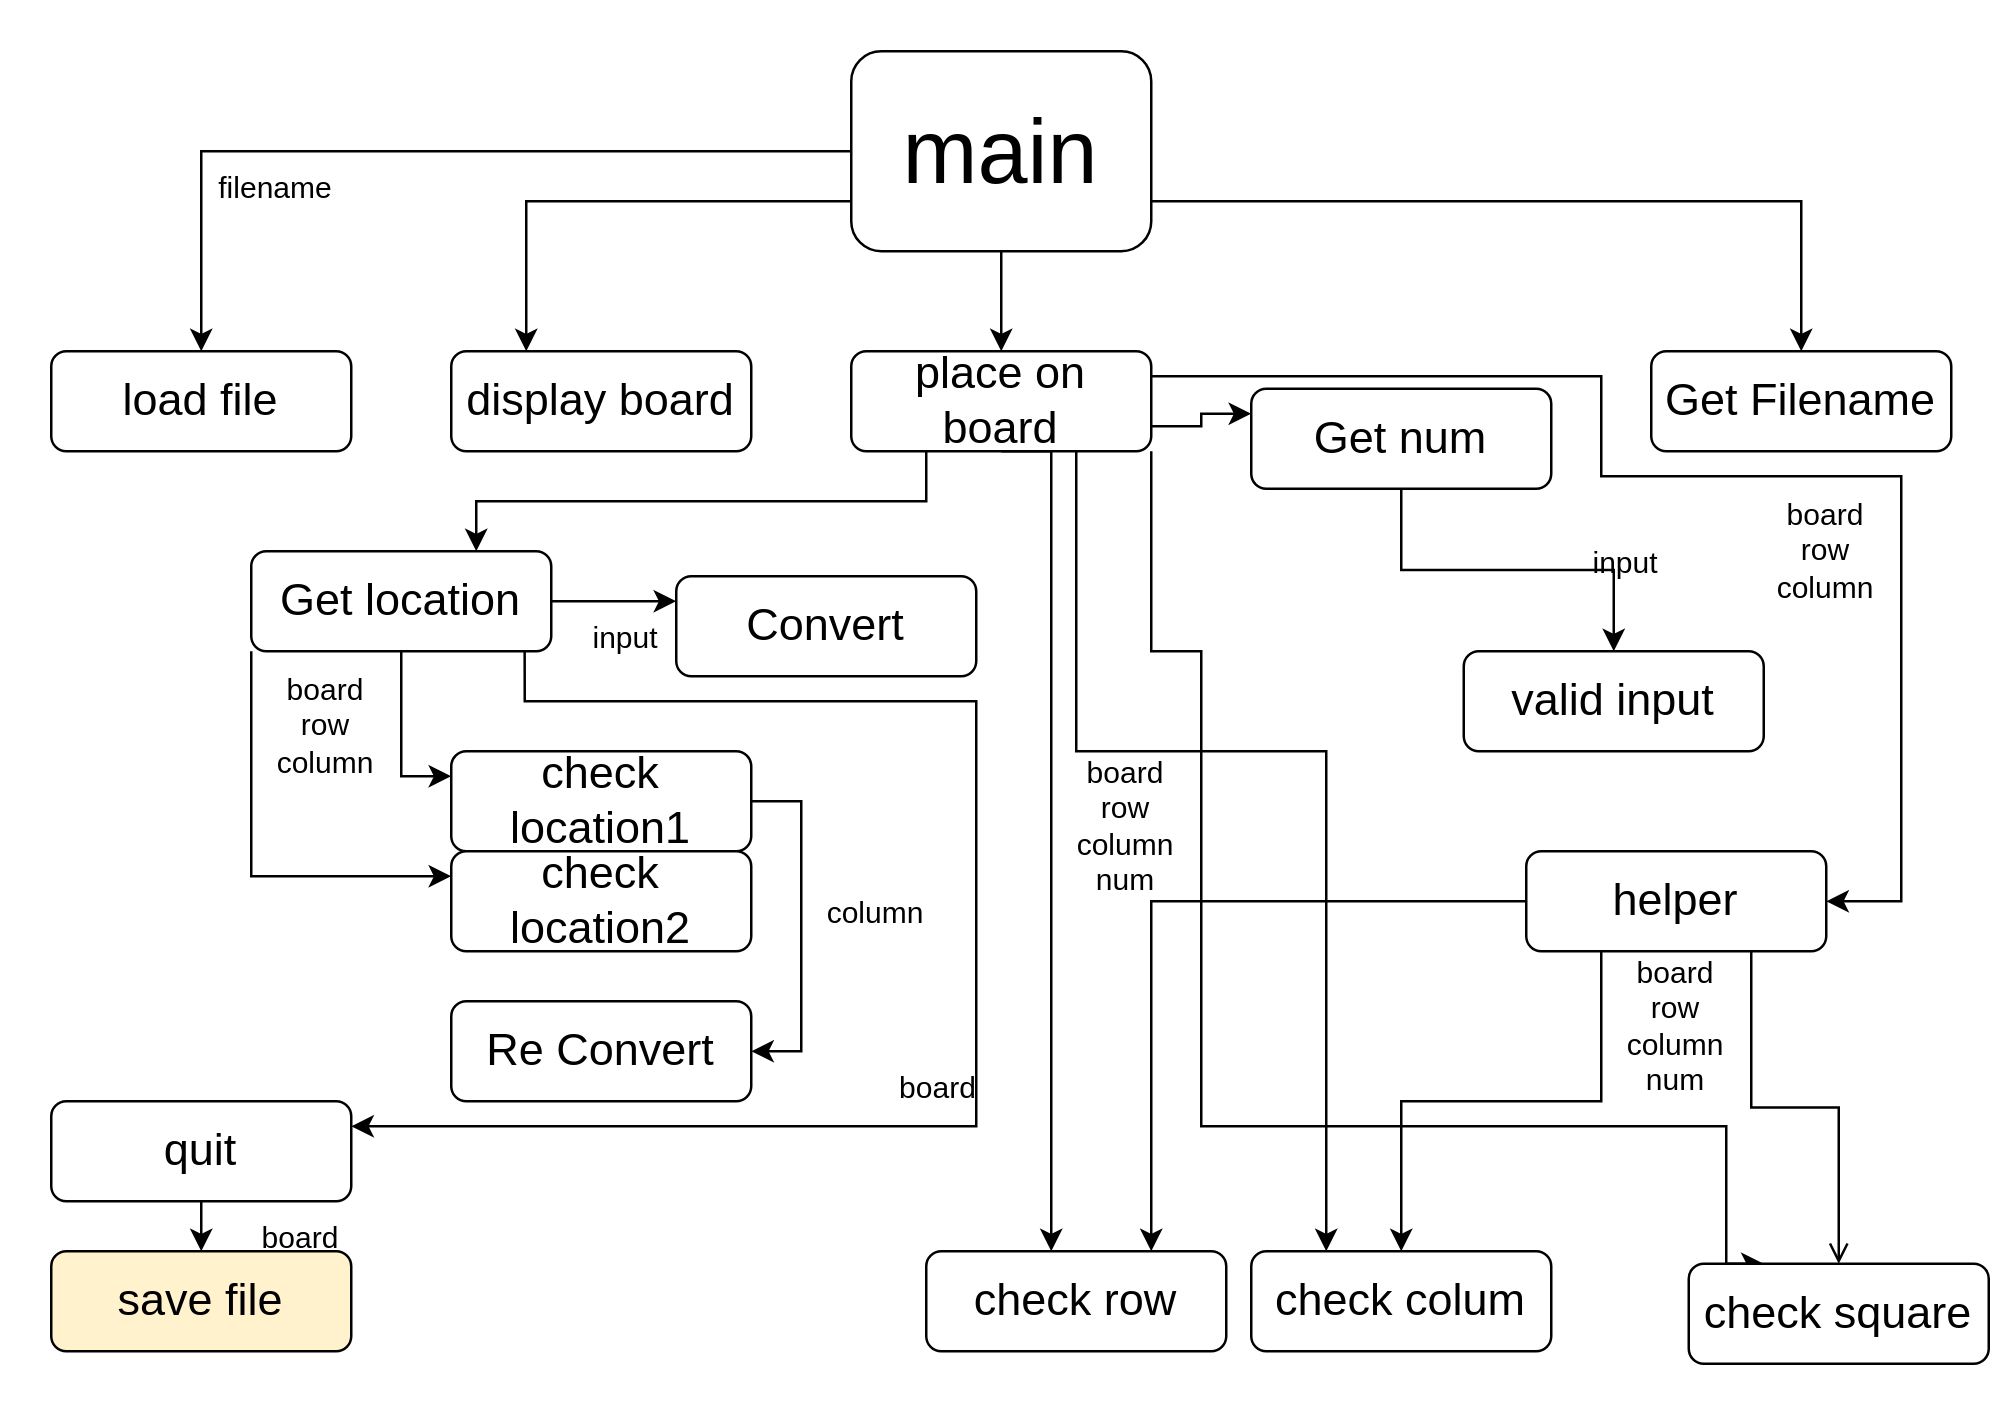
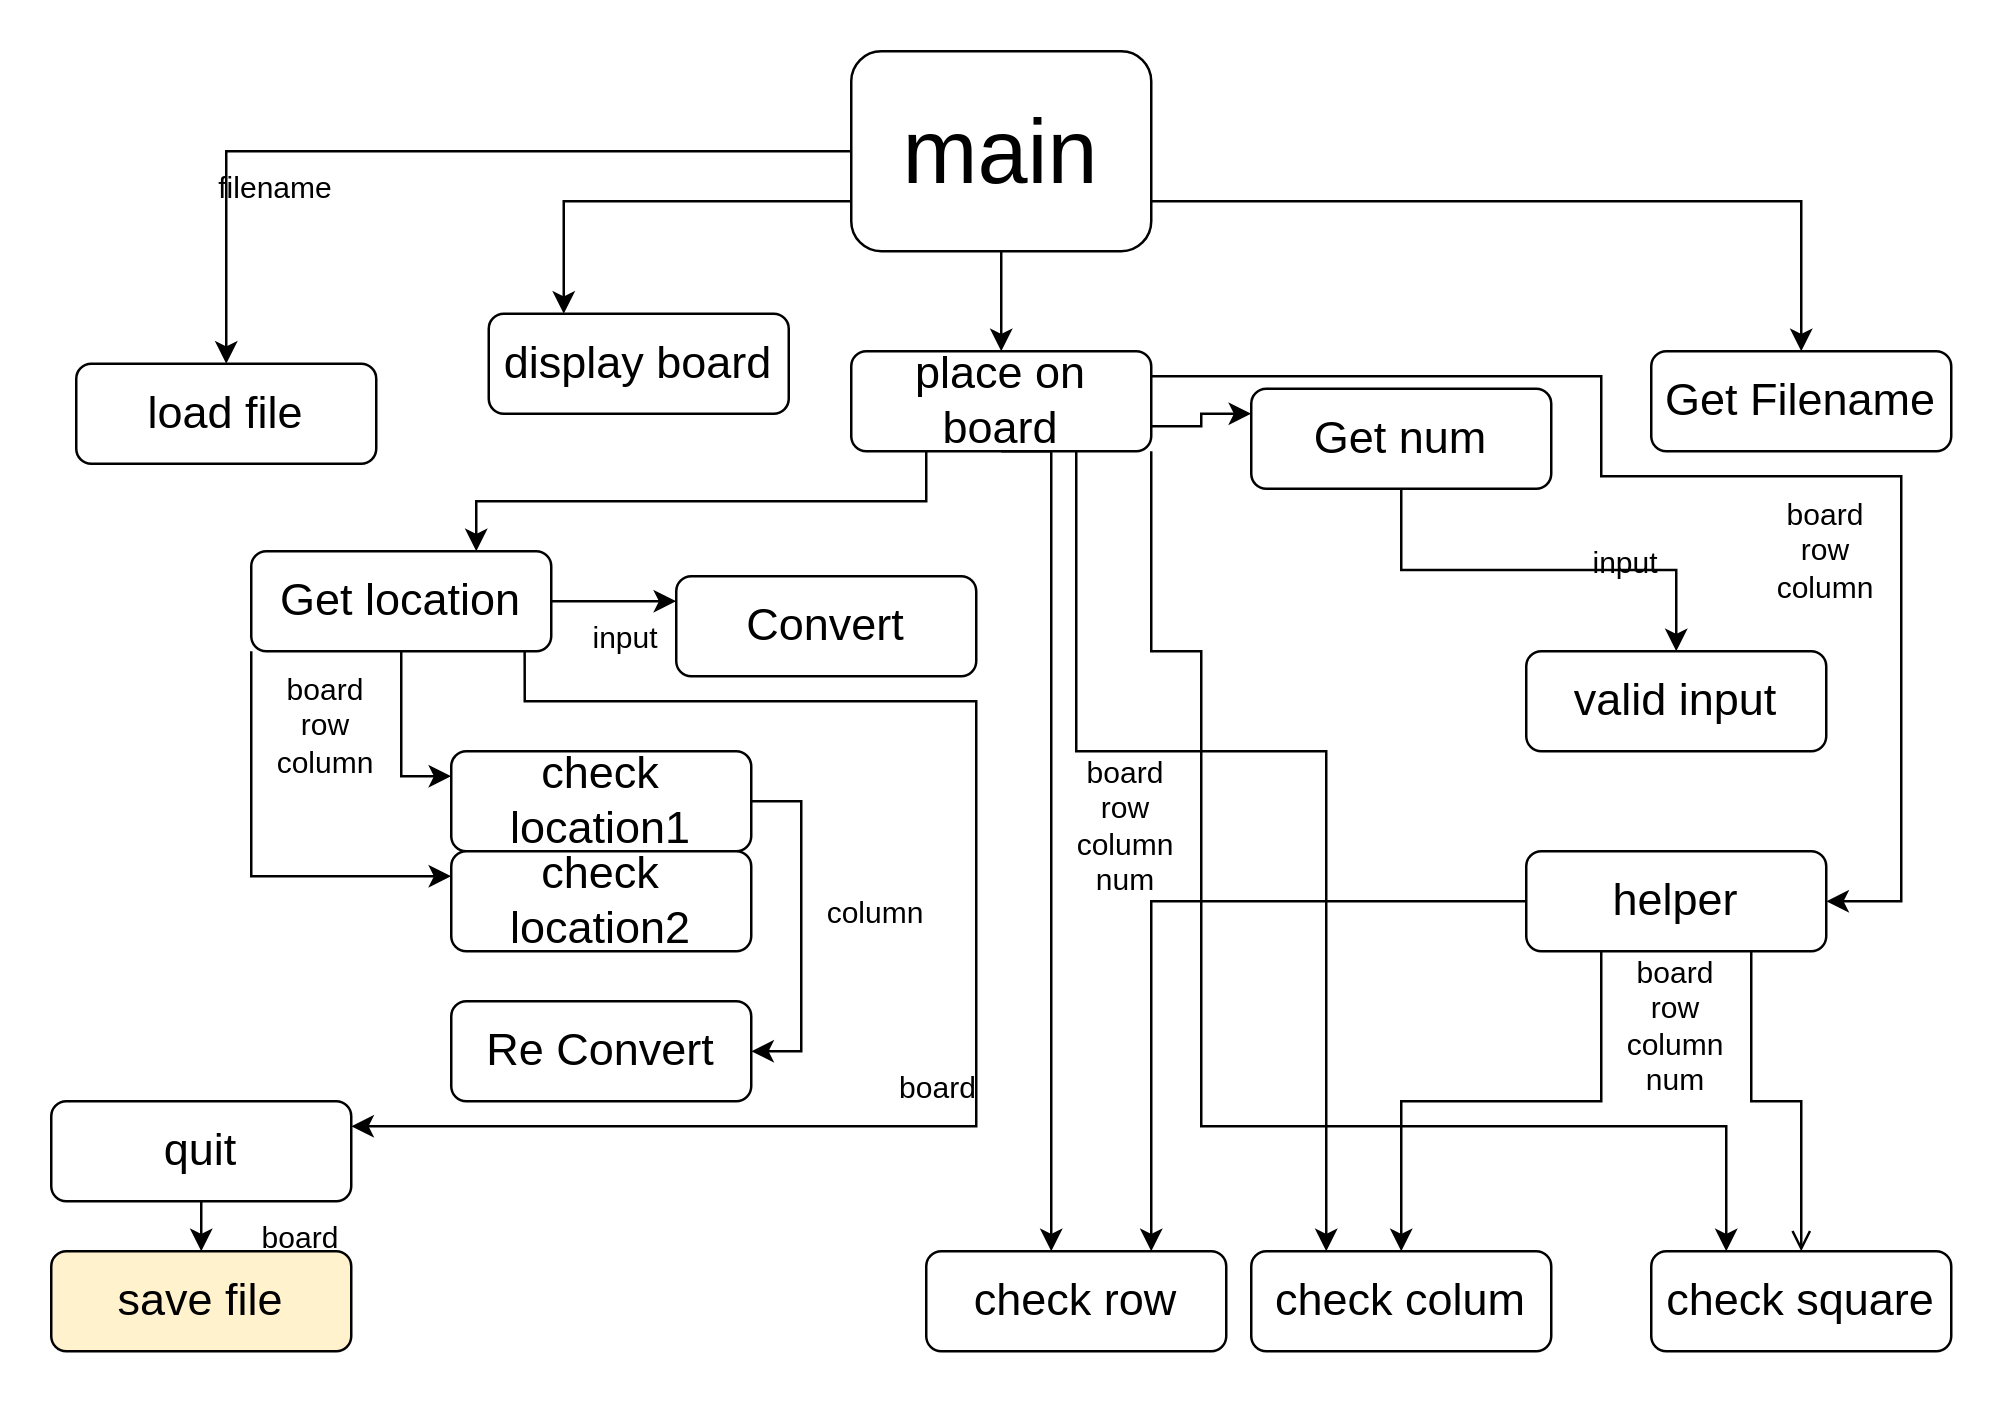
- <mxCell id="14" value="&lt;font style=&quot;font-size: 18px;&quot;&gt;load file&lt;/font&gt;" style="rounded=1;whiteSpace=wrap;html=1;" parent="1" vertex="1"><mxGeometry x="20" y="140" width="120" height="40" as="geometry" /></mxCell>
+ <mxCell id="14" value="&lt;font style=&quot;font-size: 18px;&quot;&gt;load file&lt;/font&gt;" style="rounded=1;whiteSpace=wrap;html=1;" parent="1" vertex="1"><mxGeometry x="30" y="145" width="120" height="40" as="geometry" /></mxCell>
- <mxCell id="18" value="&lt;span style=&quot;font-size: 18px;&quot;&gt;display board&lt;/span&gt;" style="rounded=1;whiteSpace=wrap;html=1;" parent="1" vertex="1"><mxGeometry x="180" y="140" width="120" height="40" as="geometry" /></mxCell>
+ <mxCell id="18" value="&lt;span style=&quot;font-size: 18px;&quot;&gt;display board&lt;/span&gt;" style="rounded=1;whiteSpace=wrap;html=1;" parent="1" vertex="1"><mxGeometry x="195" y="125" width="120" height="40" as="geometry" /></mxCell>
- <mxCell id="33" value="&lt;span style=&quot;font-size: 18px;&quot;&gt;valid input&lt;/span&gt;" style="rounded=1;whiteSpace=wrap;html=1;" parent="1" vertex="1"><mxGeometry x="585" y="260" width="120" height="40" as="geometry" /></mxCell>
+ <mxCell id="33" value="&lt;span style=&quot;font-size: 18px;&quot;&gt;valid input&lt;/span&gt;" style="rounded=1;whiteSpace=wrap;html=1;" parent="1" vertex="1"><mxGeometry x="610" y="260" width="120" height="40" as="geometry" /></mxCell>
- <mxCell id="27" value="&lt;span style=&quot;font-size: 18px;&quot;&gt;check square&lt;/span&gt;" style="rounded=1;whiteSpace=wrap;html=1;" parent="1" vertex="1"><mxGeometry x="675" y="505" width="120" height="40" as="geometry" /></mxCell>
+ <mxCell id="27" value="&lt;span style=&quot;font-size: 18px;&quot;&gt;check square&lt;/span&gt;" style="rounded=1;whiteSpace=wrap;html=1;" parent="1" vertex="1"><mxGeometry x="660" y="500" width="120" height="40" as="geometry" /></mxCell>
